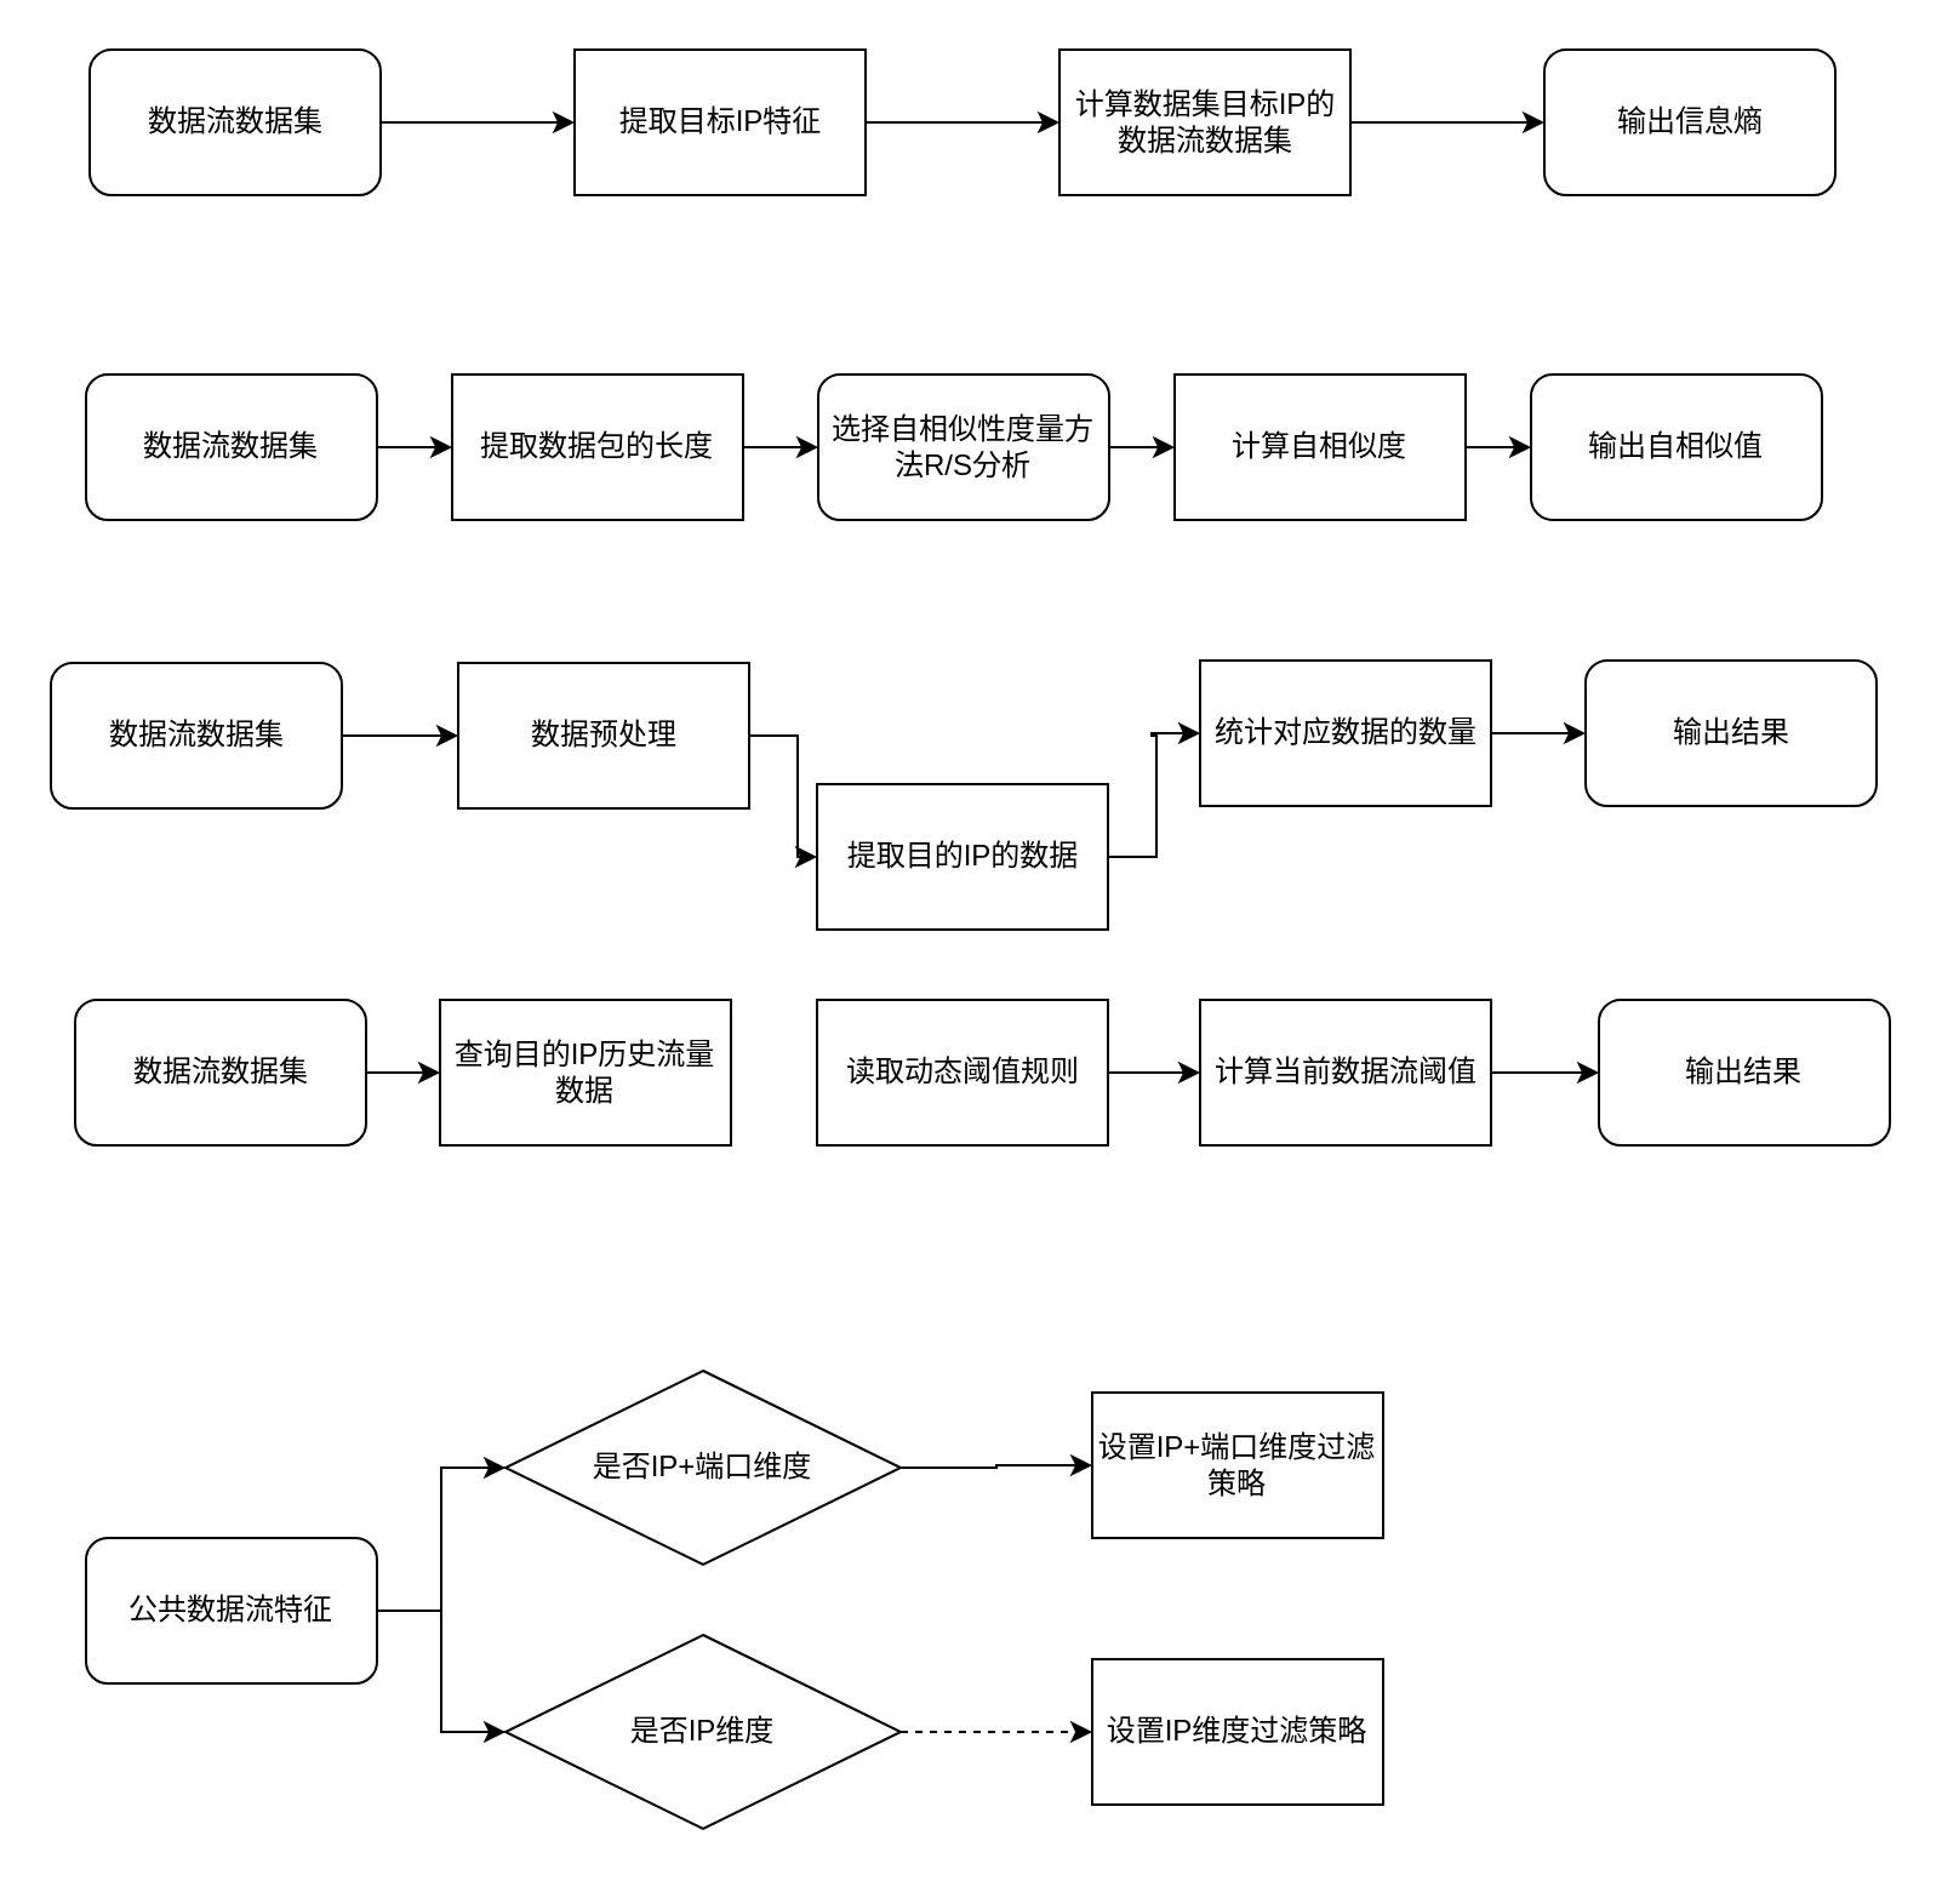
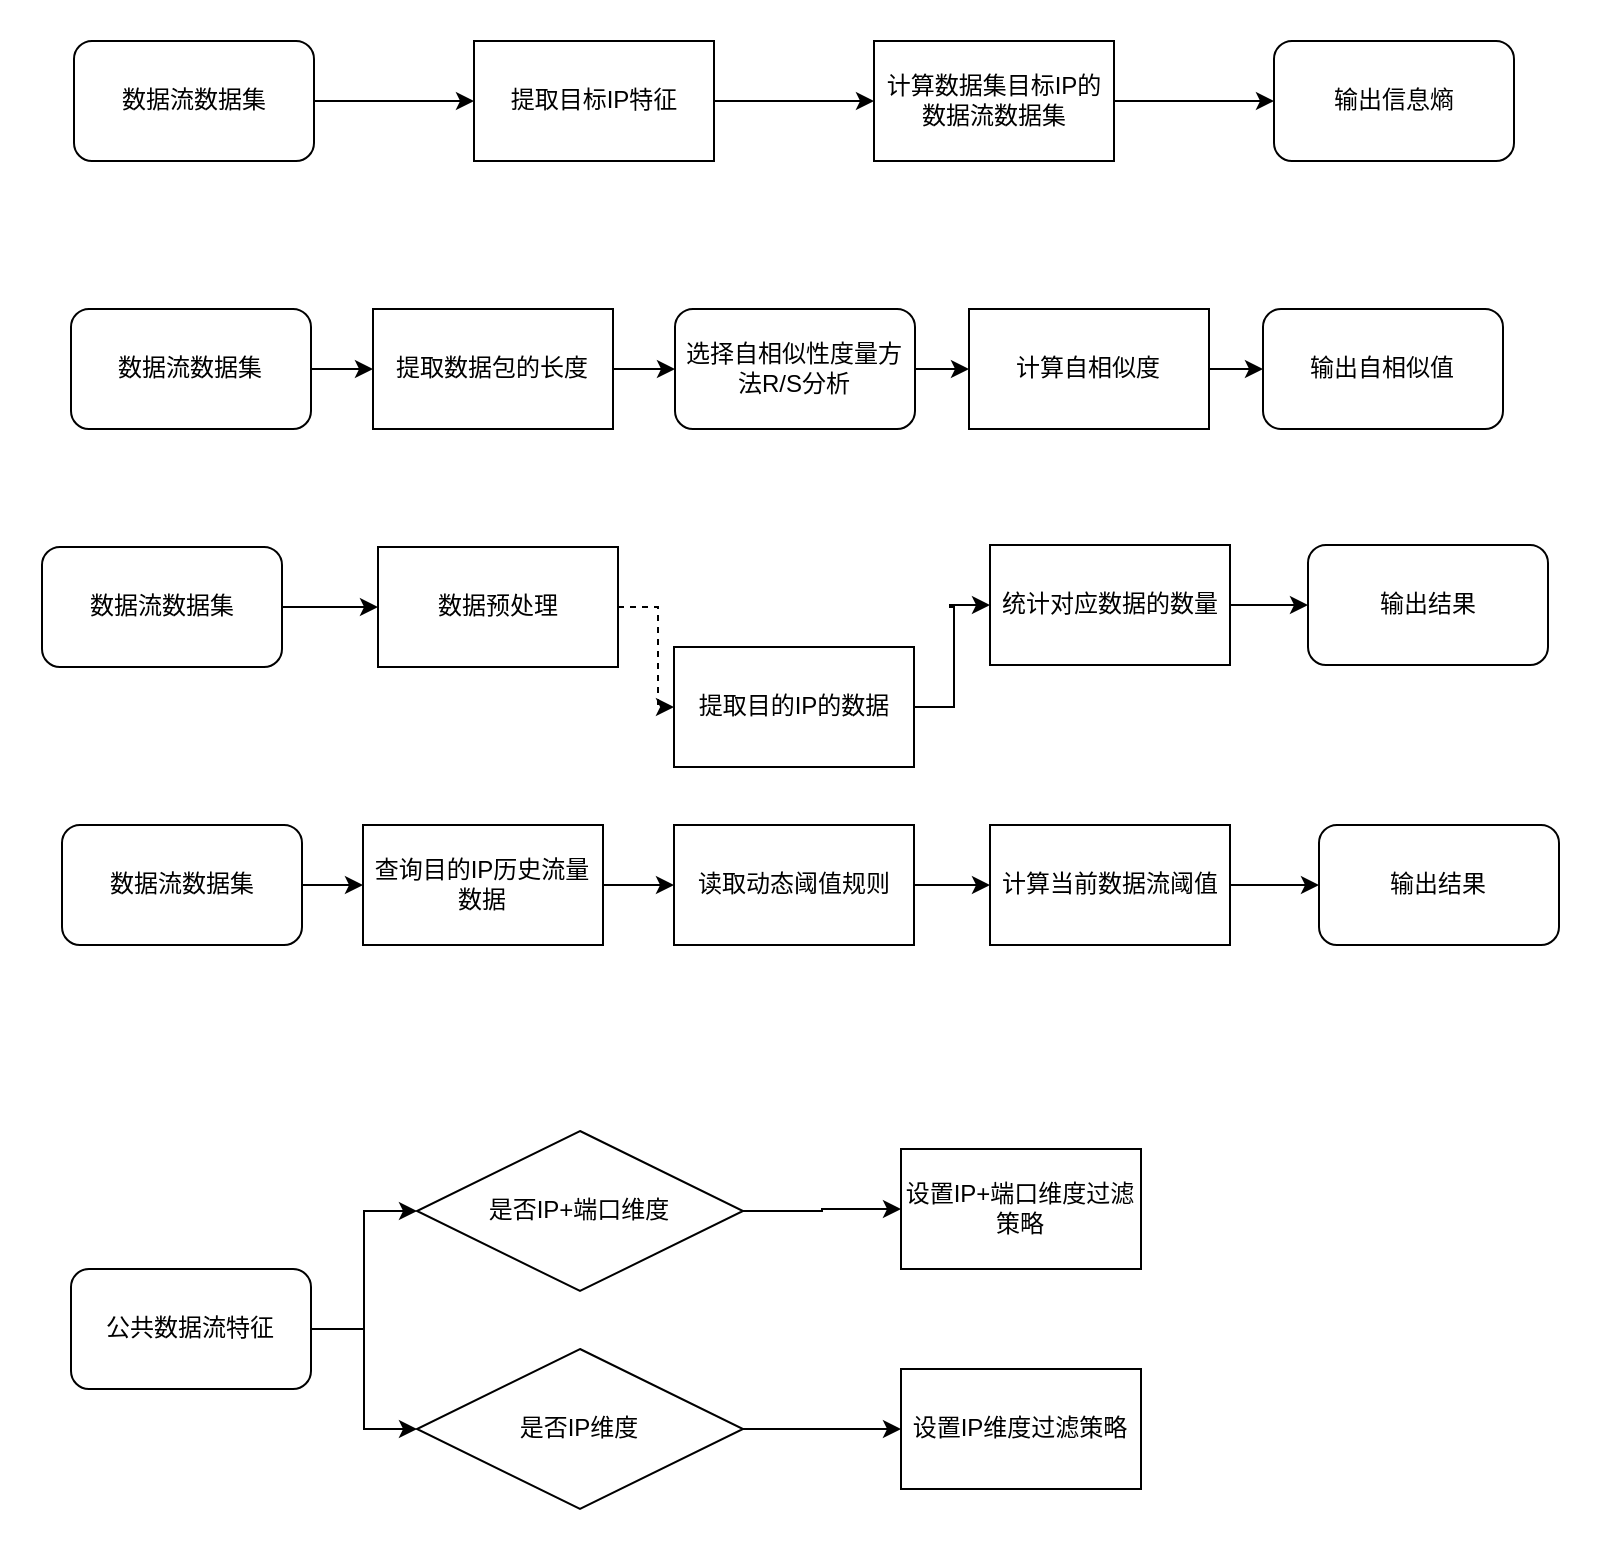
- <mxCell id="20" value="" style="edgeStyle=orthogonalEdgeStyle;rounded=0;orthogonalLoop=1;jettySize=auto;html=1;" edge="1" parent="1" source="21" target="23"><mxGeometry relative="1" as="geometry" /></mxCell>
+ <mxCell id="20" value="" style="edgeStyle=orthogonalEdgeStyle;rounded=0;orthogonalLoop=1;jettySize=auto;html=1;dashed=1;" edge="1" parent="1" source="21" target="23"><mxGeometry relative="1" as="geometry" /></mxCell>
+ <mxCell id="29" value="" style="edgeStyle=orthogonalEdgeStyle;rounded=0;orthogonalLoop=1;jettySize=auto;html=1;" edge="1" parent="1" source="30" target="32"><mxGeometry relative="1" as="geometry" /></mxCell>
- <mxCell id="41" value="" style="edgeStyle=orthogonalEdgeStyle;rounded=0;orthogonalLoop=1;jettySize=auto;html=1;dashed=1;" edge="1" parent="1" source="42" target="44"><mxGeometry relative="1" as="geometry" /></mxCell>
+ <mxCell id="41" value="" style="edgeStyle=orthogonalEdgeStyle;rounded=0;orthogonalLoop=1;jettySize=auto;html=1;" edge="1" parent="1" source="42" target="44"><mxGeometry relative="1" as="geometry" /></mxCell>
